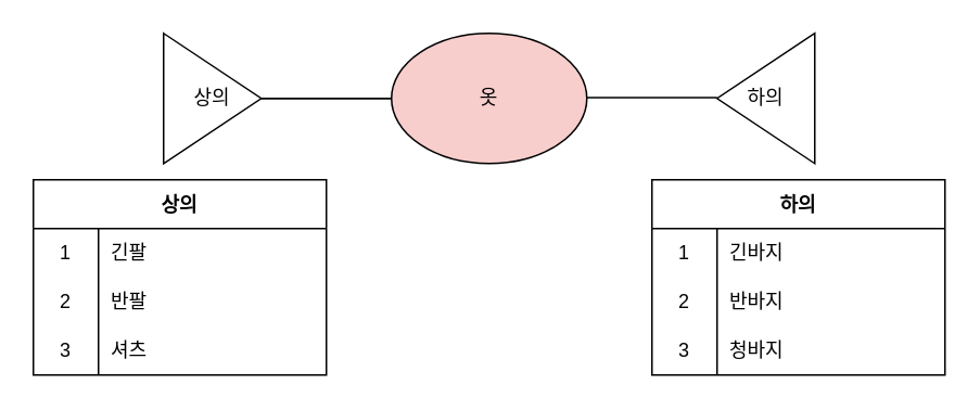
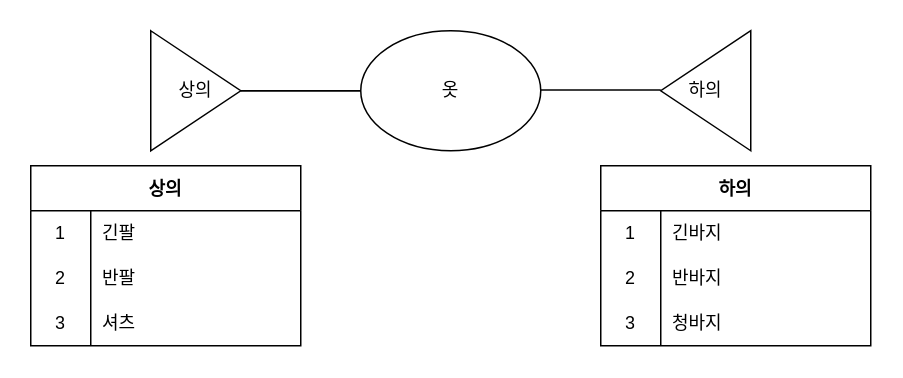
- <mxCell id="2" value="옷" style="ellipse;whiteSpace=wrap;html=1;fillColor=#f8cecc;" vertex="1" parent="1"><mxGeometry x="240" y="20" width="120" height="80" as="geometry" /></mxCell>
+ <mxCell id="2" value="옷" style="ellipse;whiteSpace=wrap;html=1;" vertex="1" parent="1"><mxGeometry x="240" y="20" width="120" height="80" as="geometry" /></mxCell>
